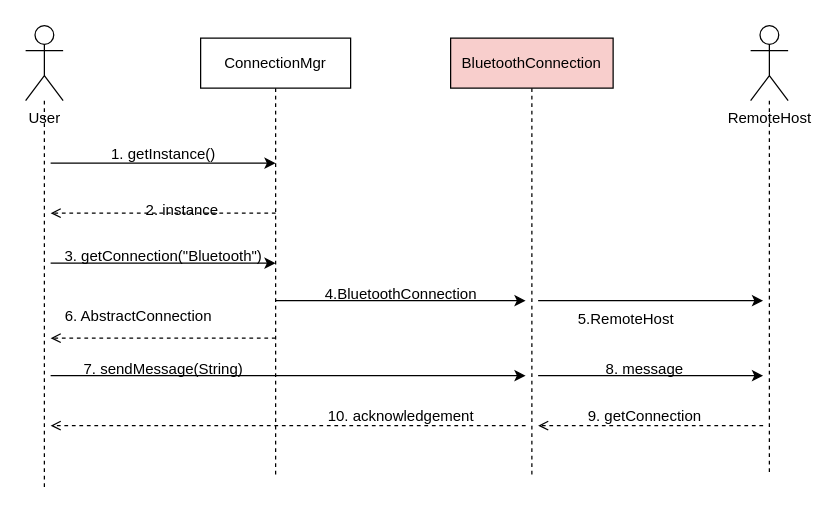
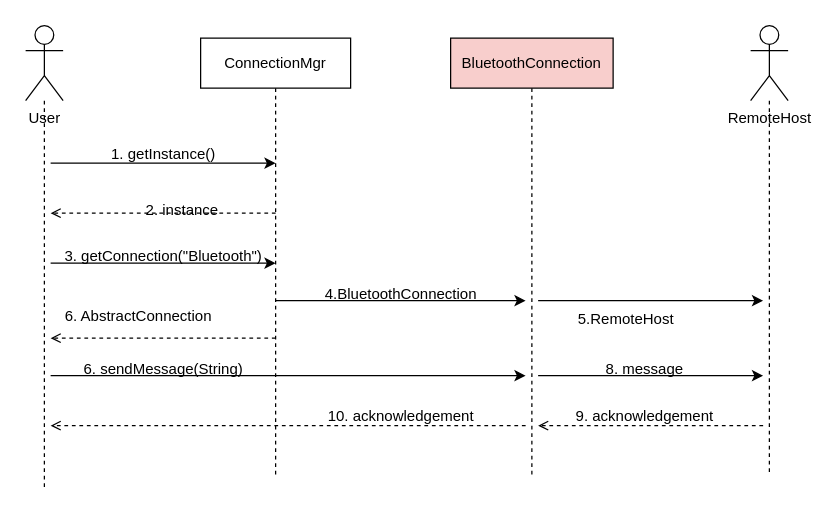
- <mxCell id="22" value="7. sendMessage(String)" style="text;html=1;align=center;verticalAlign=middle;resizable=0;points=[];autosize=1;strokeColor=none;fillColor=none;" vertex="1" parent="1"><mxGeometry x="55" y="280" width="150" height="30" as="geometry" /></mxCell>
+ <mxCell id="22" value="6. sendMessage(String)" style="text;html=1;align=center;verticalAlign=middle;resizable=0;points=[];autosize=1;strokeColor=none;fillColor=none;" vertex="1" parent="1"><mxGeometry x="55" y="280" width="150" height="30" as="geometry" /></mxCell>
- <mxCell id="27" value="9. getConnection" style="text;html=1;align=center;verticalAlign=middle;resizable=0;points=[];autosize=1;strokeColor=none;fillColor=none;" vertex="1" parent="1"><mxGeometry x="450" y="318" width="130" height="30" as="geometry" /></mxCell>
+ <mxCell id="27" value="9. acknowledgement" style="text;html=1;align=center;verticalAlign=middle;resizable=0;points=[];autosize=1;strokeColor=none;fillColor=none;" vertex="1" parent="1"><mxGeometry x="450" y="318" width="130" height="30" as="geometry" /></mxCell>
